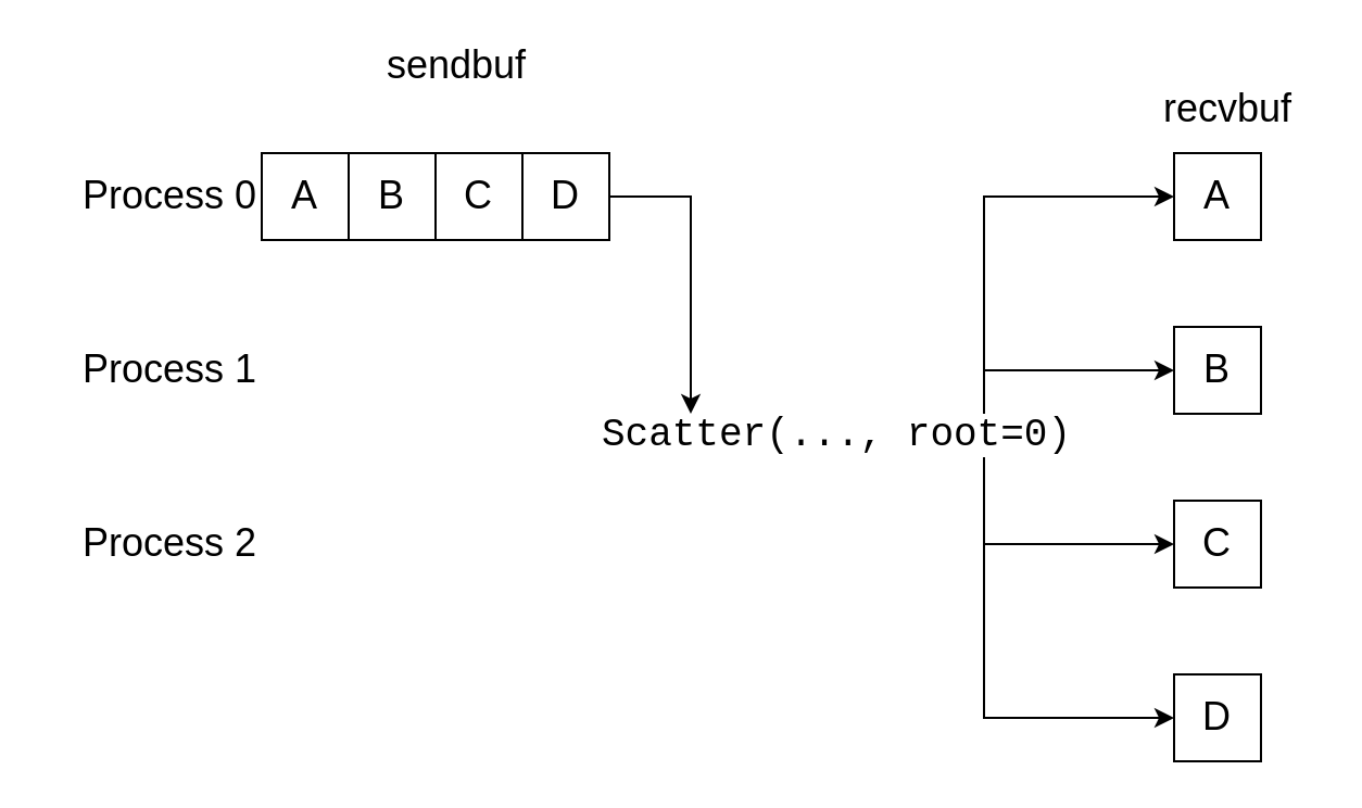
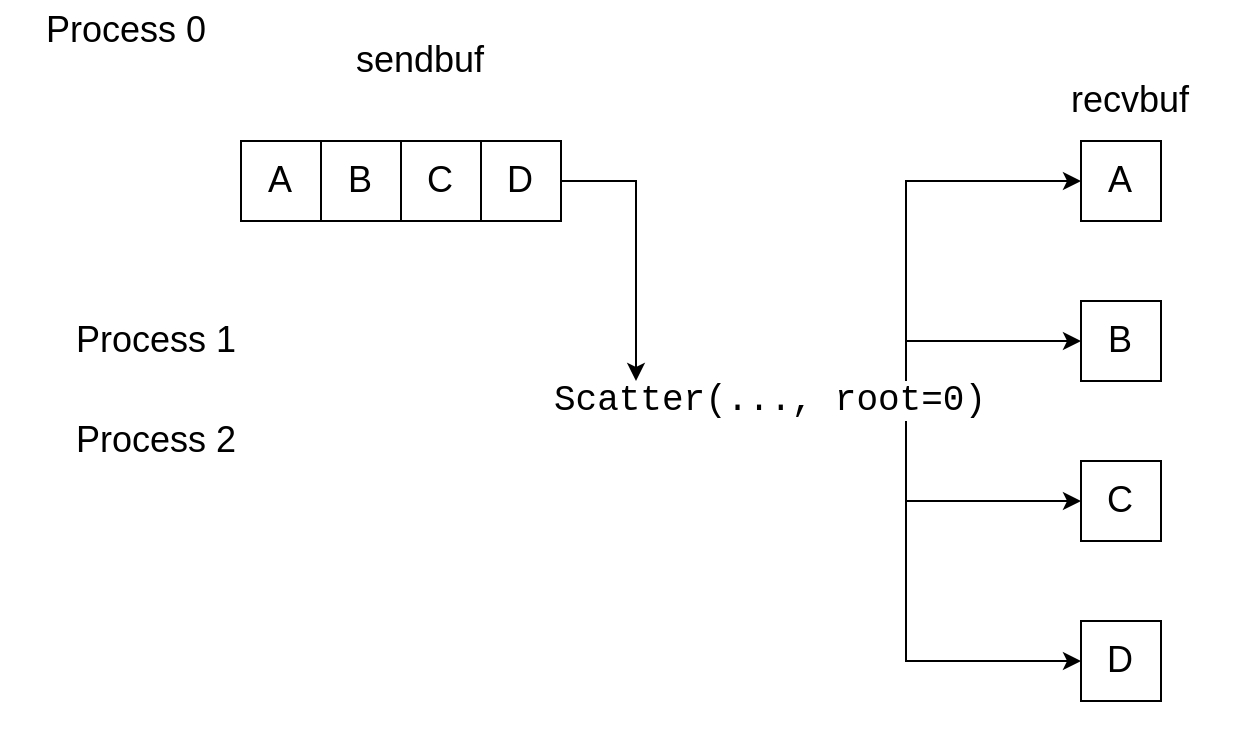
- <mxCell id="12" value="Process 0" style="text;html=1;strokeColor=none;fillColor=none;align=right;verticalAlign=middle;whiteSpace=wrap;rounded=0;fontFamily=Helvetica;fontSize=18;" vertex="1" parent="1"><mxGeometry x="20" y="80" width="100" height="20" as="geometry" /></mxCell>
+ <mxCell id="12" value="Process 0" style="text;html=1;strokeColor=none;fillColor=none;align=right;verticalAlign=middle;whiteSpace=wrap;rounded=0;fontFamily=Helvetica;fontSize=18;" vertex="1" parent="1"><mxGeometry x="5" y="5" width="100" height="20" as="geometry" /></mxCell>
- <mxCell id="14" value="Process 2" style="text;html=1;strokeColor=none;fillColor=none;align=right;verticalAlign=middle;whiteSpace=wrap;rounded=0;fontFamily=Helvetica;fontSize=18;" vertex="1" parent="1"><mxGeometry x="20" y="240" width="100" height="20" as="geometry" /></mxCell>
+ <mxCell id="14" value="Process 2" style="text;html=1;strokeColor=none;fillColor=none;align=right;verticalAlign=middle;whiteSpace=wrap;rounded=0;fontFamily=Helvetica;fontSize=18;" vertex="1" parent="1"><mxGeometry x="20" y="210" width="100" height="20" as="geometry" /></mxCell>
